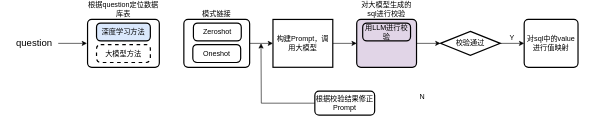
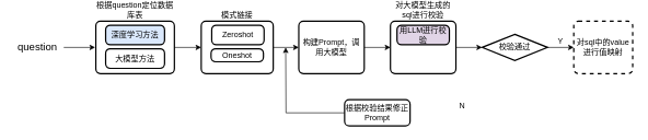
+ <mxCell id="13" value="" style="endArrow=classic;html=1;rounded=0;entryX=0;entryY=0.5;entryDx=0;entryDy=0;exitX=1;exitY=0.5;exitDx=0;exitDy=0;" edge="1" parent="1" source="2" target="8"><mxGeometry width="50" height="50" relative="1" as="geometry"><mxPoint x="264" y="62" as="sourcePoint" /><mxPoint x="314" y="12" as="targetPoint" /></mxGeometry></mxCell>
- <mxCell id="12" value="构建Prompt，调用大模型" style="whiteSpace=wrap;html=1;absoluteArcSize=1;arcSize=14;strokeWidth=2;rounded=0;" vertex="1" parent="1"><mxGeometry x="454" y="20" width="100" height="80" as="geometry" /></mxCell>
+ <mxCell id="12" value="构建Prompt，调用大模型" style="rounded=1;whiteSpace=wrap;html=1;absoluteArcSize=1;arcSize=14;strokeWidth=2;" vertex="1" parent="1"><mxGeometry x="454" y="20" width="100" height="80" as="geometry" /></mxCell>
- <mxCell id="14" value="对大模型生成的sql进行校验" style="rounded=1;whiteSpace=wrap;html=1;absoluteArcSize=1;arcSize=14;strokeWidth=2;labelPosition=center;verticalLabelPosition=top;align=center;verticalAlign=bottom;fillColor=#e1d5e7;" vertex="1" parent="1"><mxGeometry x="594" y="20" width="100" height="80" as="geometry" /></mxCell>
+ <mxCell id="14" value="对大模型生成的sql进行校验" style="rounded=1;whiteSpace=wrap;html=1;absoluteArcSize=1;arcSize=14;strokeWidth=2;labelPosition=center;verticalLabelPosition=top;align=center;verticalAlign=bottom;" vertex="1" parent="1"><mxGeometry x="594" y="20" width="100" height="80" as="geometry" /></mxCell>
- <mxCell id="19" value="对sql中的value进行值映射" style="rounded=1;whiteSpace=wrap;html=1;absoluteArcSize=1;arcSize=14;strokeWidth=2;" vertex="1" parent="1"><mxGeometry x="874" y="20" width="90" height="80" as="geometry" /></mxCell>
+ <mxCell id="19" value="对sql中的value进行值映射" style="rounded=1;whiteSpace=wrap;html=1;absoluteArcSize=1;arcSize=14;strokeWidth=2;dashed=1;" vertex="1" parent="1"><mxGeometry x="874" y="20" width="90" height="80" as="geometry" /></mxCell>
- <mxCell id="6" value="大模型方法" style="rounded=1;whiteSpace=wrap;html=1;absoluteArcSize=1;arcSize=14;strokeWidth=2;dashed=1;" vertex="1" parent="1"><mxGeometry x="159" y="62" width="90" height="30" as="geometry" /></mxCell>
+ <mxCell id="6" value="大模型方法" style="rounded=1;whiteSpace=wrap;html=1;absoluteArcSize=1;arcSize=14;strokeWidth=2;" vertex="1" parent="1"><mxGeometry x="159" y="62" width="90" height="30" as="geometry" /></mxCell>
- <mxCell id="10" value="Oneshot" style="rounded=1;whiteSpace=wrap;html=1;absoluteArcSize=1;arcSize=14;strokeWidth=2;" vertex="1" parent="1"><mxGeometry x="320" y="62" width="80" height="30" as="geometry" /></mxCell>
+ <mxCell id="10" value="Oneshot" style="rounded=1;whiteSpace=wrap;html=1;absoluteArcSize=1;arcSize=14;strokeWidth=2;" vertex="1" parent="1"><mxGeometry x="320" y="62" width="80" height="20" as="geometry" /></mxCell>
